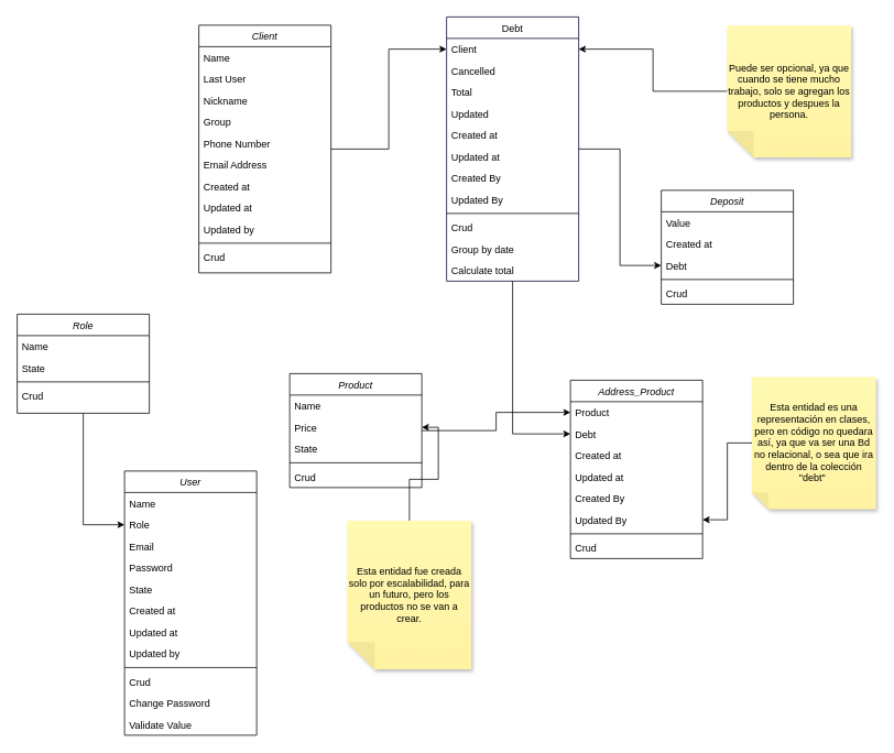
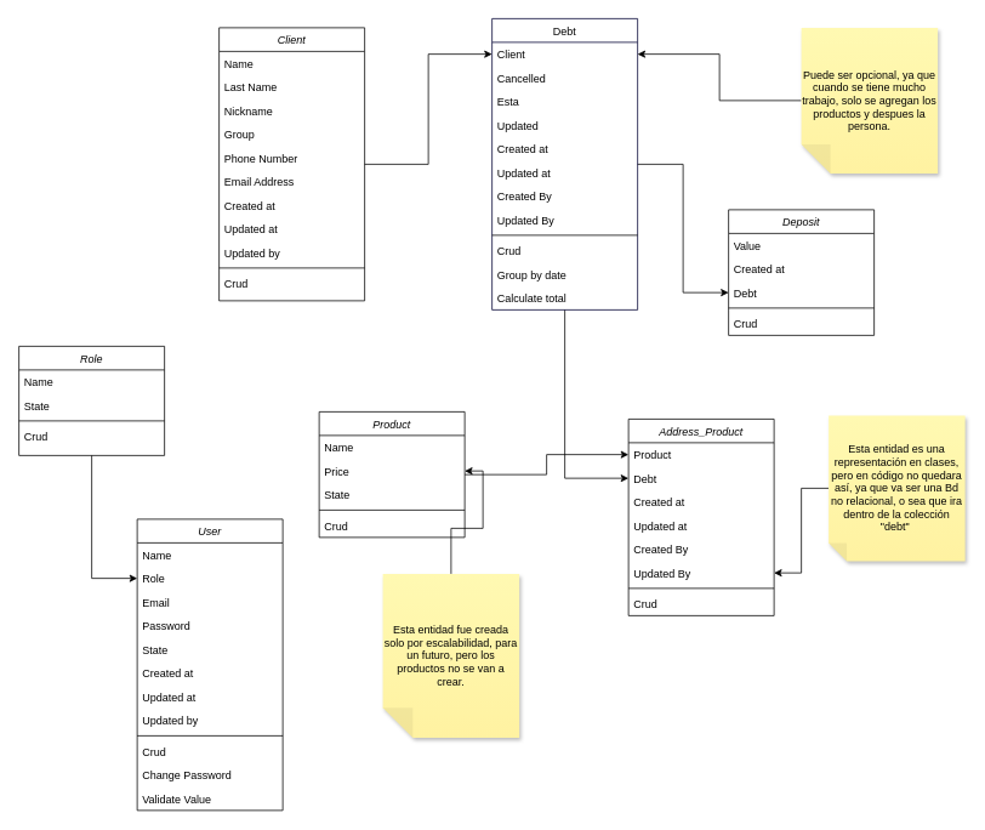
- <mxCell id="5" value="Last User" style="text;align=left;verticalAlign=top;spacingLeft=4;spacingRight=4;overflow=hidden;rotatable=0;points=[[0,0.5],[1,0.5]];portConstraint=eastwest;labelBorderColor=none;" parent="3" vertex="1"><mxGeometry y="52" width="160" height="26" as="geometry" /></mxCell>
+ <mxCell id="5" value="Last Name" style="text;align=left;verticalAlign=top;spacingLeft=4;spacingRight=4;overflow=hidden;rotatable=0;points=[[0,0.5],[1,0.5]];portConstraint=eastwest;labelBorderColor=none;" parent="3" vertex="1"><mxGeometry y="52" width="160" height="26" as="geometry" /></mxCell>
- <mxCell id="20" value="Total" style="text;align=left;verticalAlign=top;spacingLeft=4;spacingRight=4;overflow=hidden;rotatable=0;points=[[0,0.5],[1,0.5]];portConstraint=eastwest;labelBorderColor=none;" parent="17" vertex="1"><mxGeometry y="78" width="160" height="26" as="geometry" /></mxCell>
+ <mxCell id="20" value="Esta" style="text;align=left;verticalAlign=top;spacingLeft=4;spacingRight=4;overflow=hidden;rotatable=0;points=[[0,0.5],[1,0.5]];portConstraint=eastwest;labelBorderColor=none;" parent="17" vertex="1"><mxGeometry y="78" width="160" height="26" as="geometry" /></mxCell>
